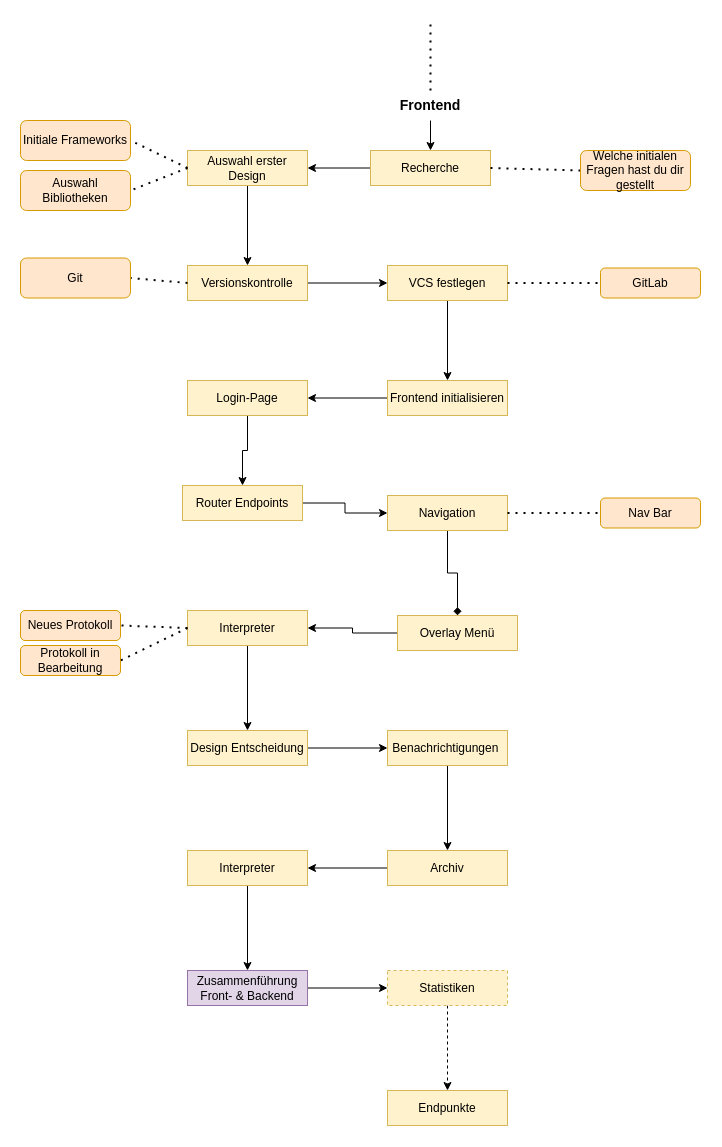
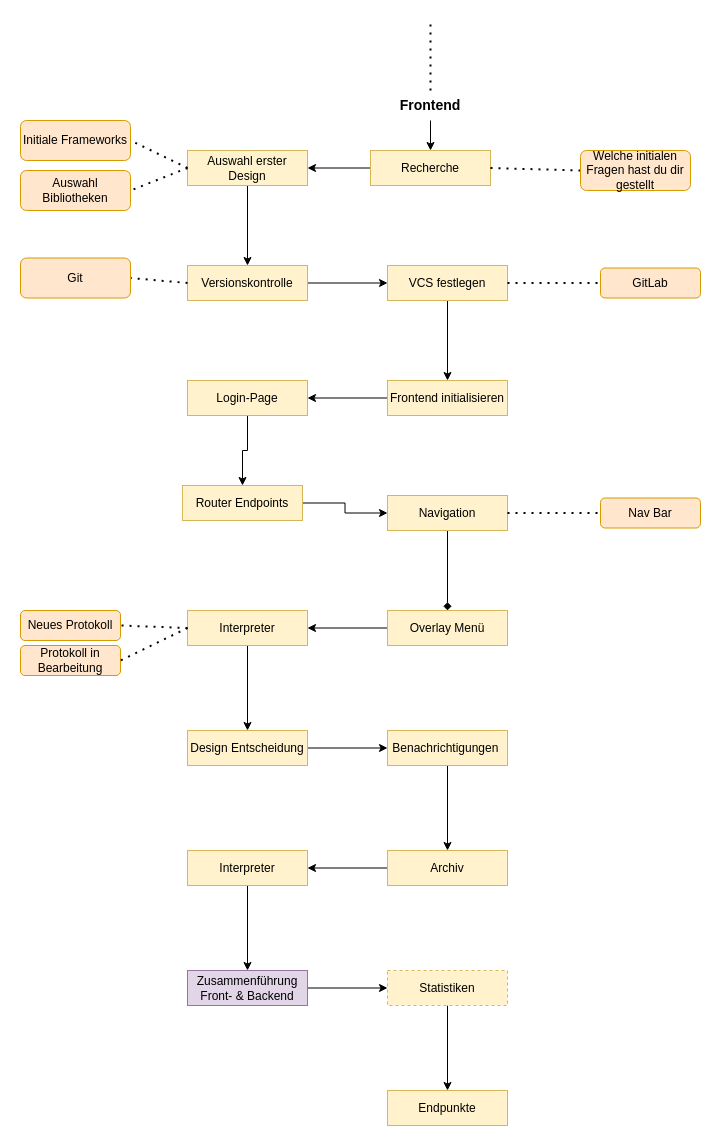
- <mxCell id="30" value="Overlay Menü" style="whiteSpace=wrap;html=1;fillColor=#fff2cc;strokeColor=#d6b656;" parent="1" vertex="1"><mxGeometry x="397" y="615" width="120" height="35" as="geometry" /></mxCell>
+ <mxCell id="30" value="Overlay Menü" style="whiteSpace=wrap;html=1;fillColor=#fff2cc;strokeColor=#d6b656;" parent="1" vertex="1"><mxGeometry x="387" y="610" width="120" height="35" as="geometry" /></mxCell>
- <mxCell id="51" style="edgeStyle=orthogonalEdgeStyle;rounded=0;orthogonalLoop=1;jettySize=auto;html=1;dashed=1;" edge="1" parent="1" source="52" target="53"><mxGeometry relative="1" as="geometry" /></mxCell>
+ <mxCell id="51" style="edgeStyle=orthogonalEdgeStyle;rounded=0;orthogonalLoop=1;jettySize=auto;html=1;" edge="1" parent="1" source="52" target="53"><mxGeometry relative="1" as="geometry" /></mxCell>
